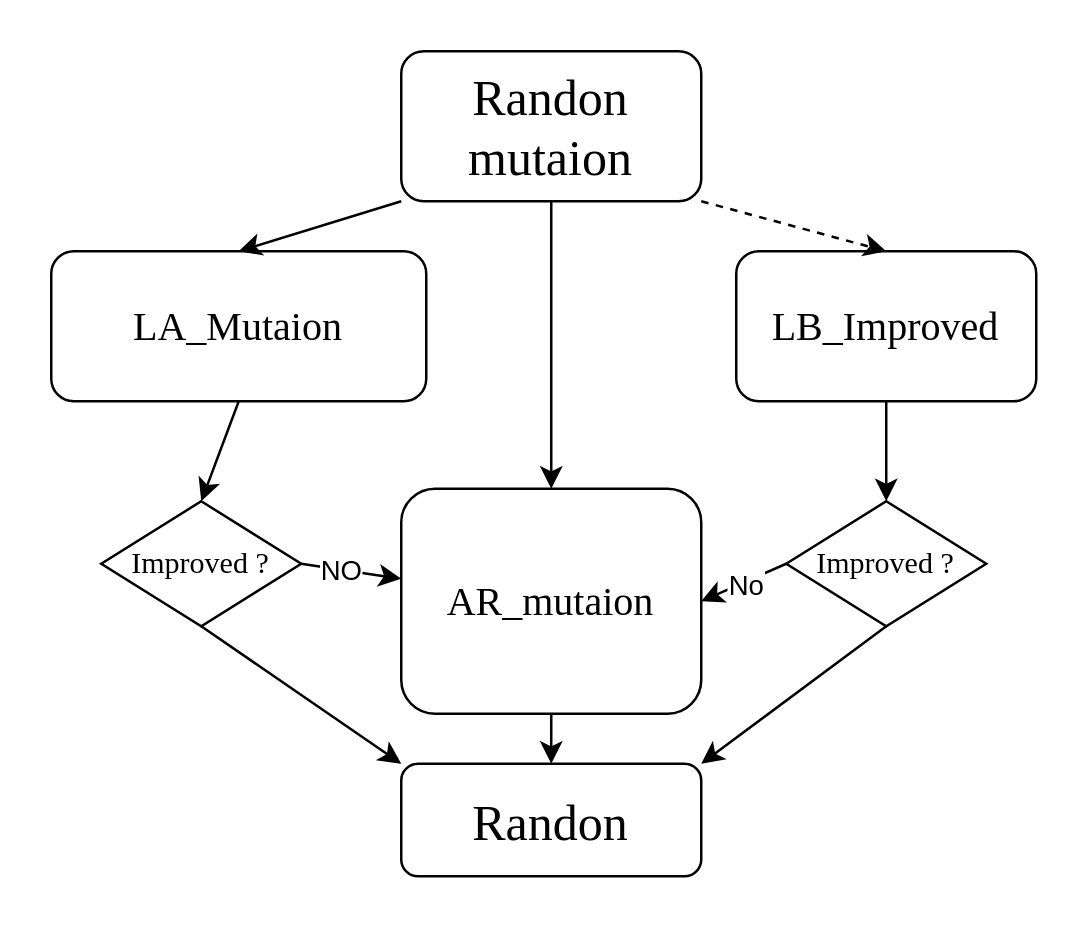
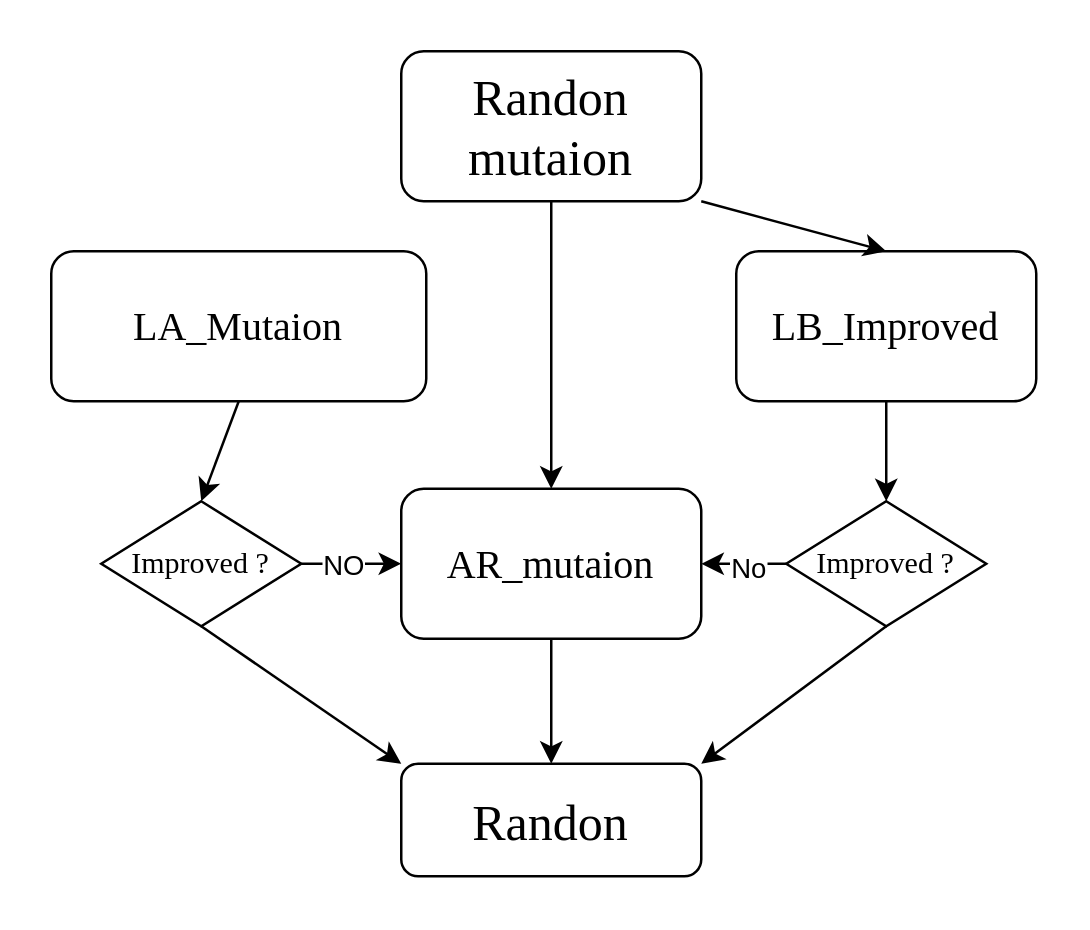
- <mxCell id="8" value="" style="endArrow=classic;html=1;rounded=0;exitX=0;exitY=1;exitDx=0;exitDy=0;entryX=0.5;entryY=0;entryDx=0;entryDy=0;" edge="1" parent="1" source="5" target="2"><mxGeometry width="50" height="50" relative="1" as="geometry"><mxPoint x="90" y="80" as="sourcePoint" /><mxPoint x="140" y="30" as="targetPoint" /></mxGeometry></mxCell>
- <mxCell id="9" value="" style="endArrow=classic;html=1;rounded=0;exitX=1;exitY=1;exitDx=0;exitDy=0;entryX=0.5;entryY=0;entryDx=0;entryDy=0;dashed=1;" edge="1" parent="1" source="5" target="3"><mxGeometry width="50" height="50" relative="1" as="geometry"><mxPoint x="170" y="60" as="sourcePoint" /><mxPoint x="100" y="110" as="targetPoint" /></mxGeometry></mxCell>
+ <mxCell id="9" value="" style="endArrow=classic;html=1;rounded=0;exitX=1;exitY=1;exitDx=0;exitDy=0;entryX=0.5;entryY=0;entryDx=0;entryDy=0;" edge="1" parent="1" source="5" target="3"><mxGeometry width="50" height="50" relative="1" as="geometry"><mxPoint x="170" y="60" as="sourcePoint" /><mxPoint x="100" y="110" as="targetPoint" /></mxGeometry></mxCell>
- <mxCell id="4" value="&lt;span style=&quot;font-size:12.0pt;line-height:&lt;br/&gt;150%;font-family:&amp;quot;Times New Roman&amp;quot;,serif;mso-fareast-font-family:宋体;mso-fareast-theme-font:&lt;br/&gt;minor-fareast;mso-bidi-theme-font:minor-bidi;mso-font-kerning:1.0pt;mso-ansi-language:&lt;br/&gt;EN-US;mso-fareast-language:ZH-CN;mso-bidi-language:AR-SA&quot; lang=&quot;EN-US&quot;&gt;AR_mutaion&lt;/span&gt;" style="rounded=1;whiteSpace=wrap;html=1;" vertex="1" parent="1"><mxGeometry x="160" y="195" width="120" height="90" as="geometry" /></mxCell>
+ <mxCell id="4" value="&lt;span style=&quot;font-size:12.0pt;line-height:&lt;br/&gt;150%;font-family:&amp;quot;Times New Roman&amp;quot;,serif;mso-fareast-font-family:宋体;mso-fareast-theme-font:&lt;br/&gt;minor-fareast;mso-bidi-theme-font:minor-bidi;mso-font-kerning:1.0pt;mso-ansi-language:&lt;br/&gt;EN-US;mso-fareast-language:ZH-CN;mso-bidi-language:AR-SA&quot; lang=&quot;EN-US&quot;&gt;AR_mutaion&lt;/span&gt;" style="rounded=1;whiteSpace=wrap;html=1;" vertex="1" parent="1"><mxGeometry x="160" y="195" width="120" height="60" as="geometry" /></mxCell>
